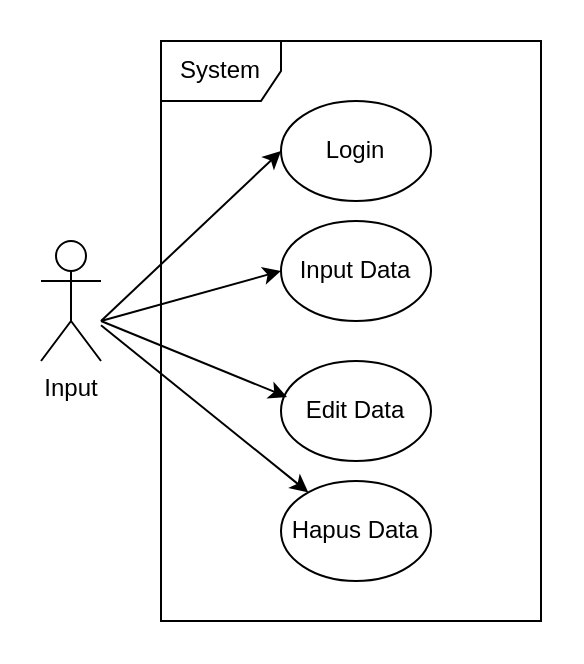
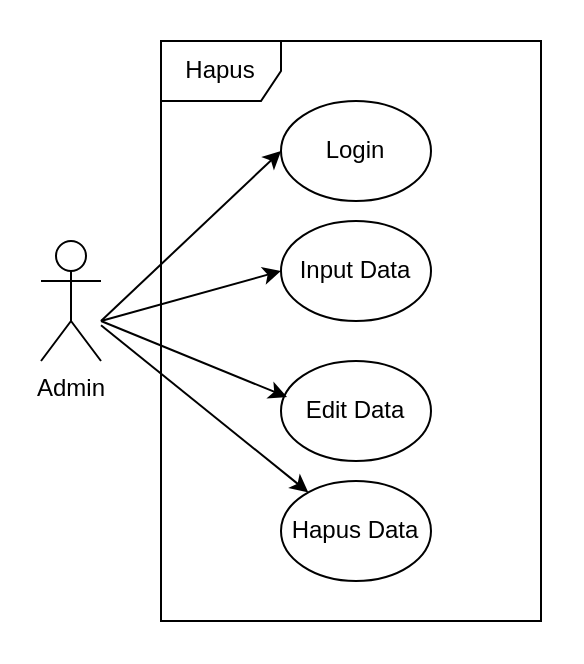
- <mxCell id="11" value="System" style="shape=umlFrame;whiteSpace=wrap;html=1;" vertex="1" parent="1"><mxGeometry x="80" y="20" width="190" height="290" as="geometry" /></mxCell>
+ <mxCell id="11" value="Hapus" style="shape=umlFrame;whiteSpace=wrap;html=1;" vertex="1" parent="1"><mxGeometry x="80" y="20" width="190" height="290" as="geometry" /></mxCell>
- <mxCell id="2" value="Input" style="shape=umlActor;verticalLabelPosition=bottom;verticalAlign=top;html=1;outlineConnect=0;" parent="1" vertex="1"><mxGeometry x="20" y="120" width="30" height="60" as="geometry" /></mxCell>
+ <mxCell id="2" value="Admin" style="shape=umlActor;verticalLabelPosition=bottom;verticalAlign=top;html=1;outlineConnect=0;" parent="1" vertex="1"><mxGeometry x="20" y="120" width="30" height="60" as="geometry" /></mxCell>
